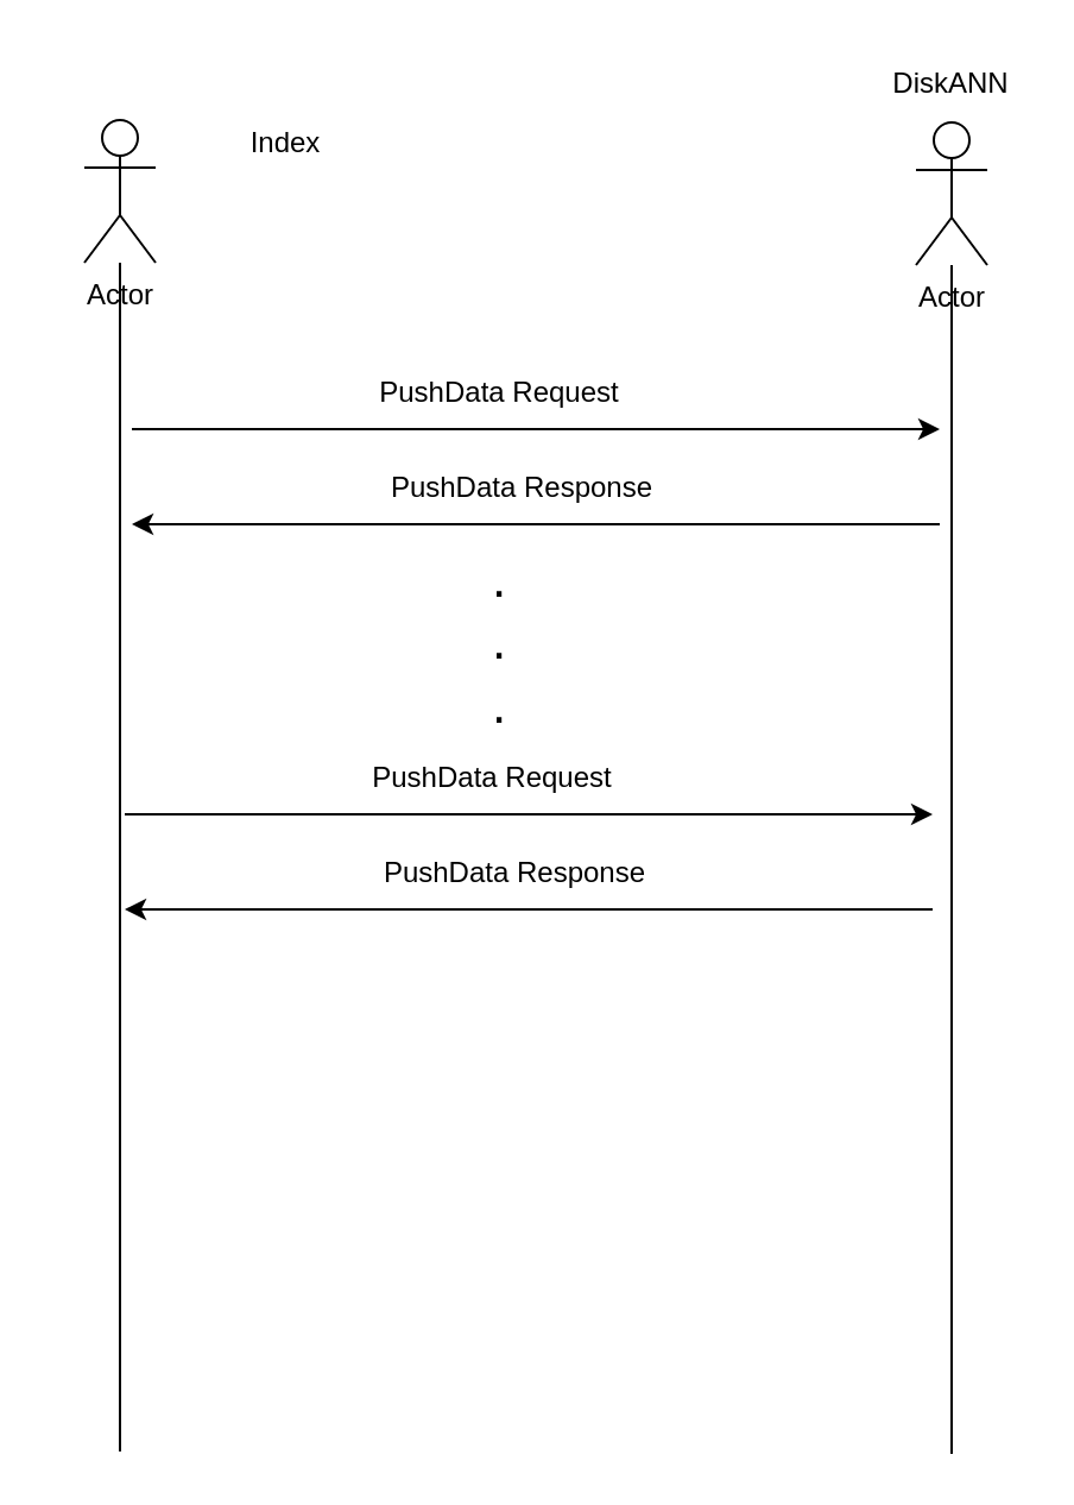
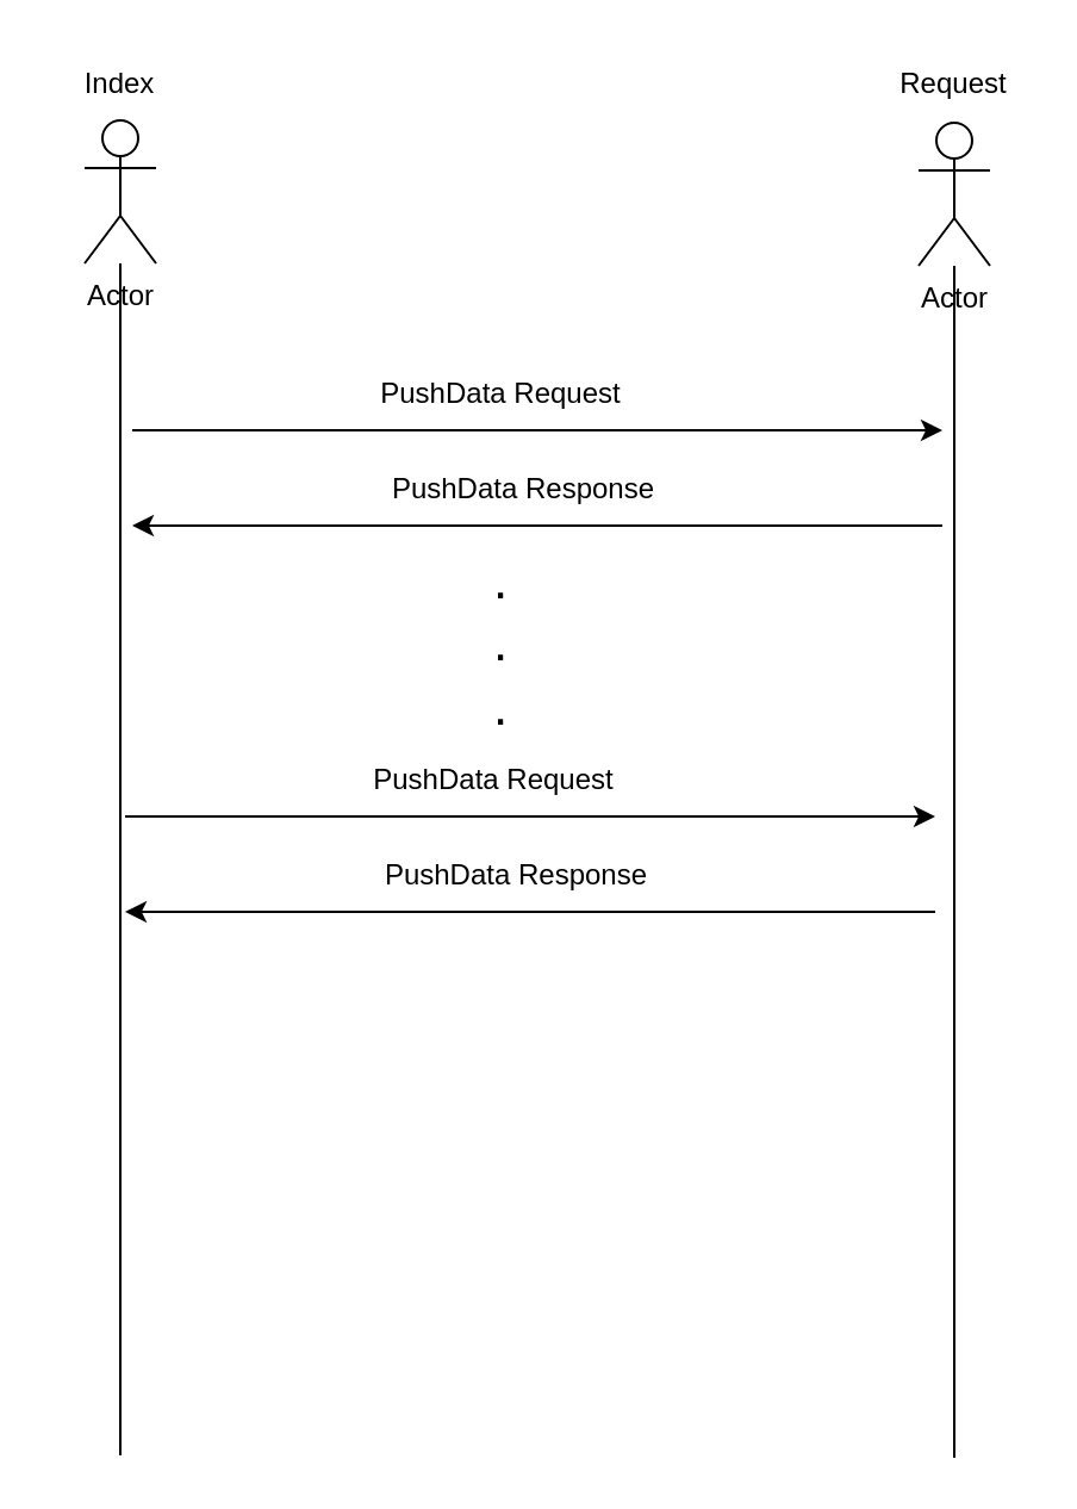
- <mxCell id="7" value="DiskANN" style="text;html=1;strokeColor=none;fillColor=none;align=center;verticalAlign=middle;whiteSpace=wrap;rounded=0;" parent="1" vertex="1"><mxGeometry x="370" y="20" width="60" height="30" as="geometry" /></mxCell>
+ <mxCell id="7" value="Request" style="text;html=1;strokeColor=none;fillColor=none;align=center;verticalAlign=middle;whiteSpace=wrap;rounded=0;" parent="1" vertex="1"><mxGeometry x="370" y="20" width="60" height="30" as="geometry" /></mxCell>
- <mxCell id="6" value="Index" style="text;html=1;strokeColor=none;fillColor=none;align=center;verticalAlign=middle;whiteSpace=wrap;rounded=0;" parent="1" vertex="1"><mxGeometry x="90" y="45" width="60" height="30" as="geometry" /></mxCell>
+ <mxCell id="6" value="Index" style="text;html=1;strokeColor=none;fillColor=none;align=center;verticalAlign=middle;whiteSpace=wrap;rounded=0;" parent="1" vertex="1"><mxGeometry x="20" y="20" width="60" height="30" as="geometry" /></mxCell>
